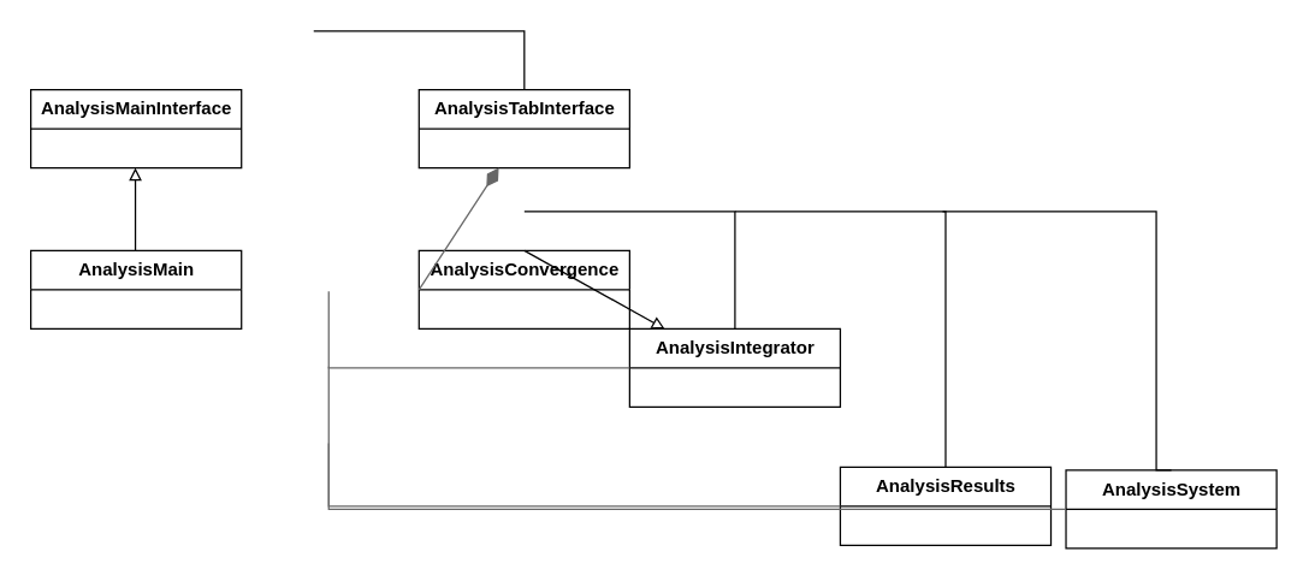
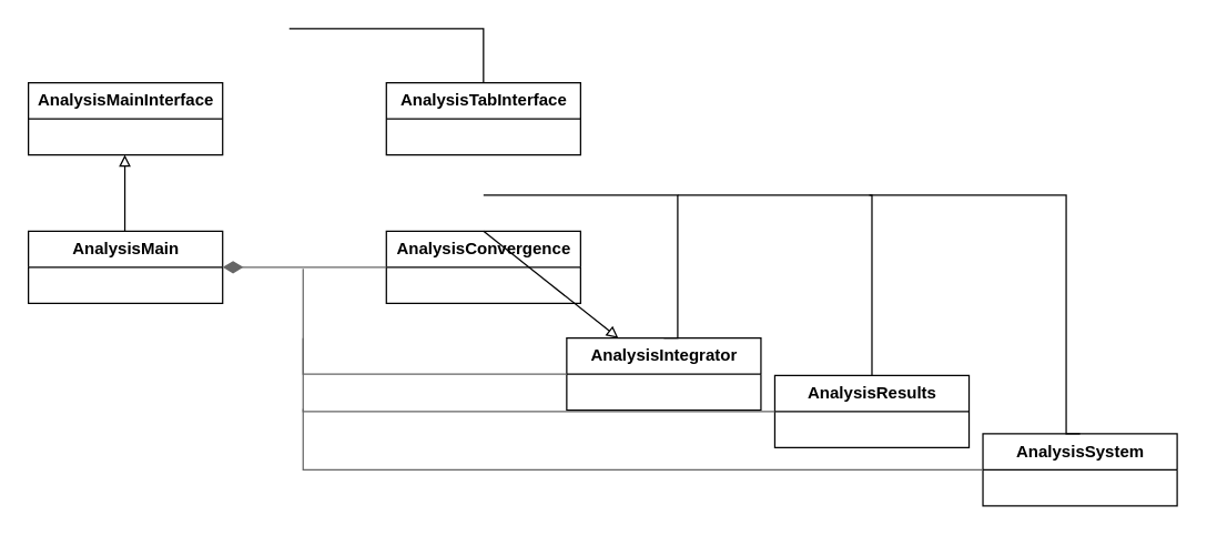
- <mxCell id="15" value="" style="endArrow=diamondThin;html=1;rounded=0;exitX=0;exitY=0.5;exitDx=0;exitDy=0;startArrow=none;startFill=0;endFill=1;fillColor=#f5f5f5;strokeColor=#666666;endSize=12;" edge="1" parent="1" source="5" target="3"><mxGeometry width="50" height="50" relative="1" as="geometry"><mxPoint x="223" y="308" as="sourcePoint" /><mxPoint x="273" y="258" as="targetPoint" /></mxGeometry></mxCell>
+ <mxCell id="15" value="" style="endArrow=diamondThin;html=1;rounded=0;exitX=0;exitY=0.5;exitDx=0;exitDy=0;entryX=1;entryY=0.5;entryDx=0;entryDy=0;startArrow=none;startFill=0;endFill=1;fillColor=#f5f5f5;strokeColor=#666666;endSize=12;" edge="1" parent="1" source="5" target="4"><mxGeometry width="50" height="50" relative="1" as="geometry"><mxPoint x="223" y="308" as="sourcePoint" /><mxPoint x="273" y="258" as="targetPoint" /></mxGeometry></mxCell>
- <mxCell id="6" value="&lt;b&gt;AnalysisIntegrator&lt;/b&gt;" style="swimlane;fontStyle=0;childLayout=stackLayout;horizontal=1;startSize=26;fillColor=none;horizontalStack=0;resizeParent=1;resizeParentMax=0;resizeLast=0;collapsible=1;marginBottom=0;html=1;" vertex="1" parent="1"><mxGeometry x="418" y="218" width="140" height="52" as="geometry" /></mxCell>
+ <mxCell id="6" value="&lt;b&gt;AnalysisIntegrator&lt;/b&gt;" style="swimlane;fontStyle=0;childLayout=stackLayout;horizontal=1;startSize=26;fillColor=none;horizontalStack=0;resizeParent=1;resizeParentMax=0;resizeLast=0;collapsible=1;marginBottom=0;html=1;" vertex="1" parent="1"><mxGeometry x="408" y="243" width="140" height="52" as="geometry" /></mxCell>
- <mxCell id="7" value="&lt;b&gt;AnalysisResults&lt;/b&gt;" style="swimlane;fontStyle=0;childLayout=stackLayout;horizontal=1;startSize=26;fillColor=none;horizontalStack=0;resizeParent=1;resizeParentMax=0;resizeLast=0;collapsible=1;marginBottom=0;html=1;" vertex="1" parent="1"><mxGeometry x="558" y="310" width="140" height="52" as="geometry" /></mxCell>
+ <mxCell id="7" value="&lt;b&gt;AnalysisResults&lt;/b&gt;" style="swimlane;fontStyle=0;childLayout=stackLayout;horizontal=1;startSize=26;fillColor=none;horizontalStack=0;resizeParent=1;resizeParentMax=0;resizeLast=0;collapsible=1;marginBottom=0;html=1;" vertex="1" parent="1"><mxGeometry x="558" y="270" width="140" height="52" as="geometry" /></mxCell>
